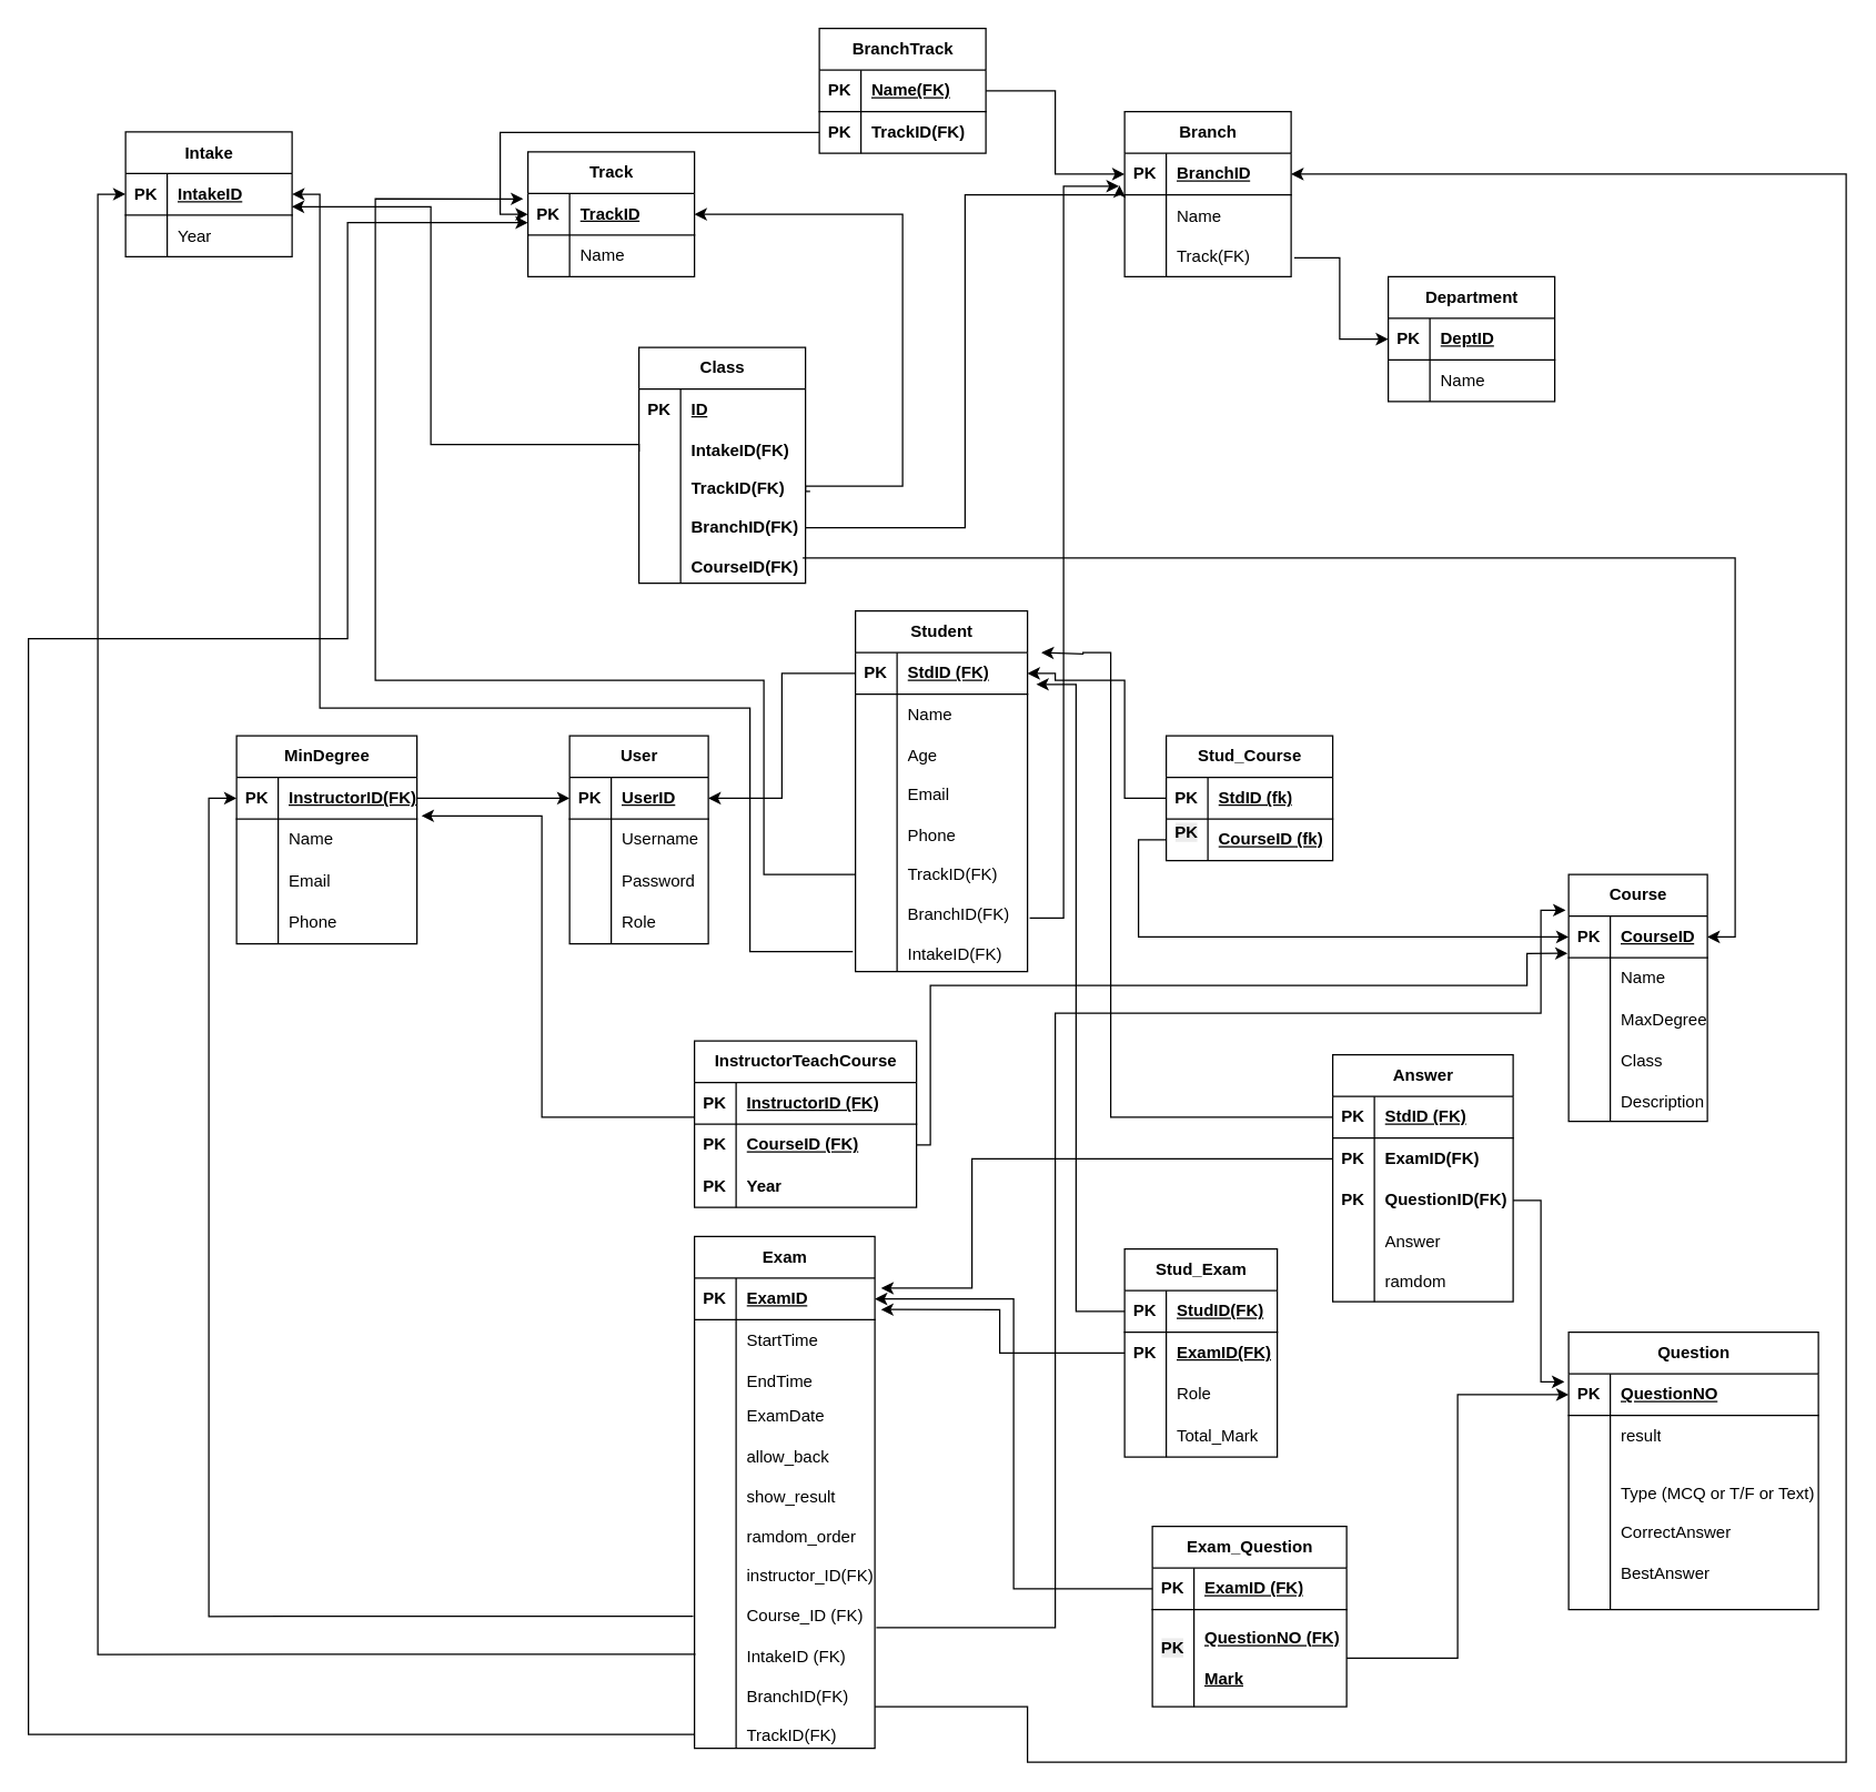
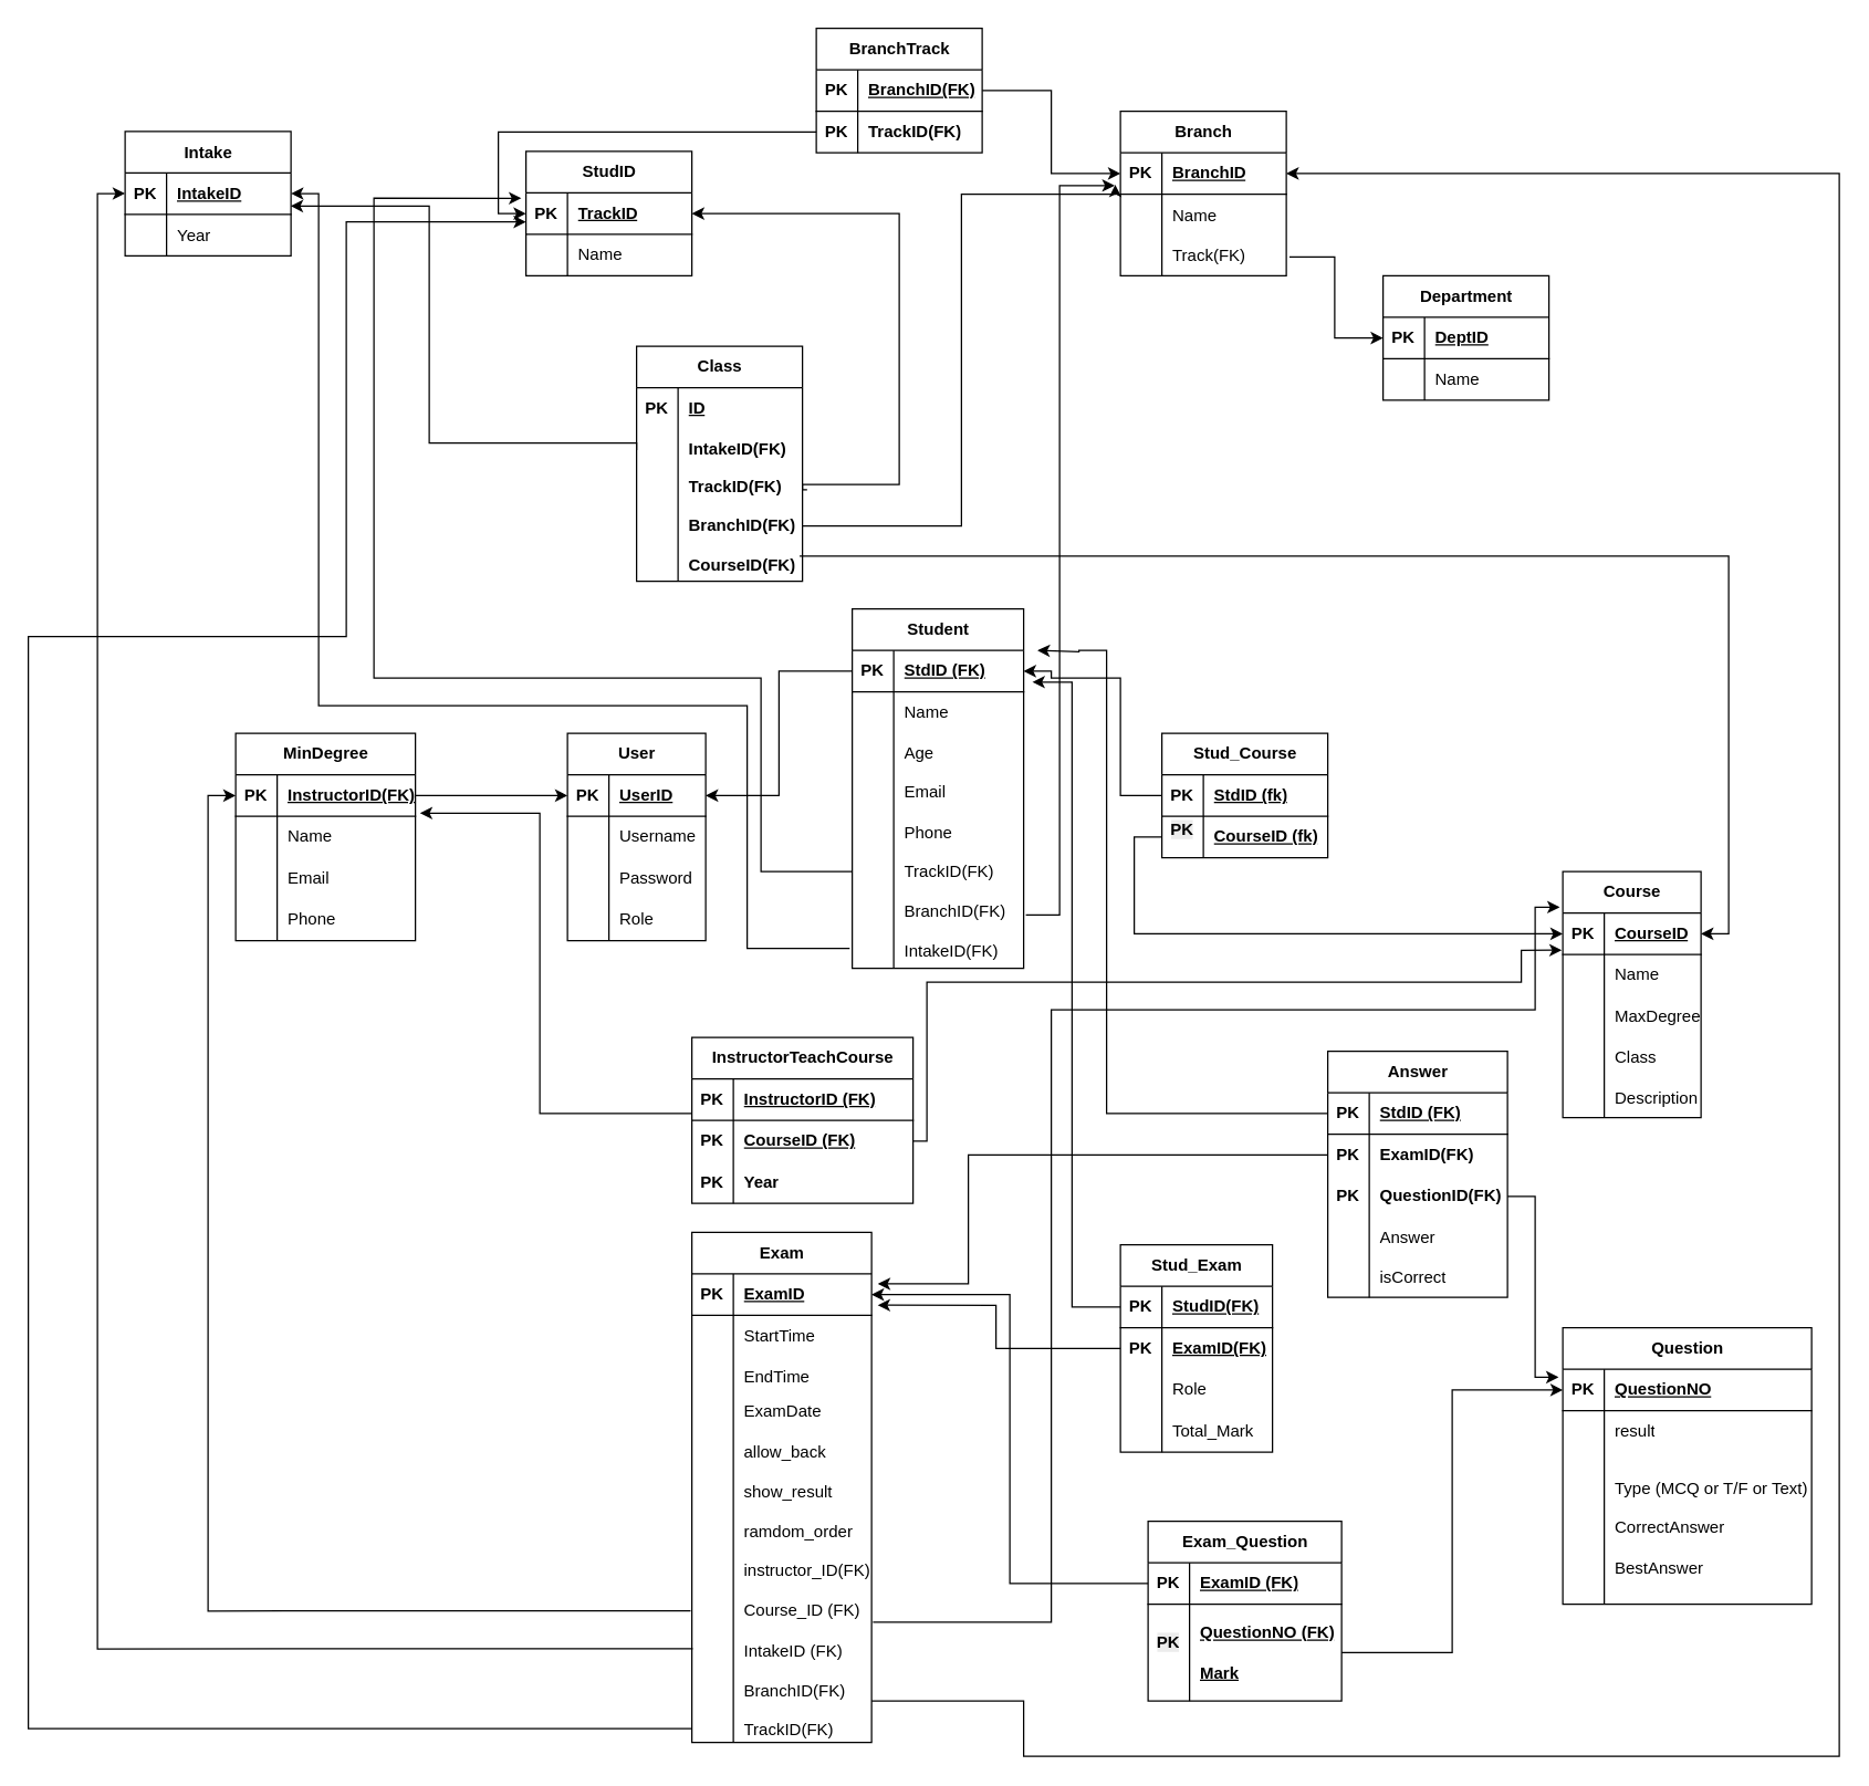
- <mxCell id="173" value="Name(FK)" style="shape=partialRectangle;connectable=0;fillColor=none;top=0;left=0;bottom=0;right=0;align=left;spacingLeft=6;fontStyle=5;overflow=hidden;whiteSpace=wrap;html=1;" parent="171" vertex="1"><mxGeometry x="30" width="90" height="30" as="geometry"><mxRectangle width="90" height="30" as="alternateBounds" /></mxGeometry></mxCell>
+ <mxCell id="173" value="BranchID(FK)" style="shape=partialRectangle;connectable=0;fillColor=none;top=0;left=0;bottom=0;right=0;align=left;spacingLeft=6;fontStyle=5;overflow=hidden;whiteSpace=wrap;html=1;" parent="171" vertex="1"><mxGeometry x="30" width="90" height="30" as="geometry"><mxRectangle width="90" height="30" as="alternateBounds" /></mxGeometry></mxCell>
- <mxCell id="149" value="Track" style="shape=table;startSize=30;container=1;collapsible=1;childLayout=tableLayout;fixedRows=1;rowLines=0;fontStyle=1;align=center;resizeLast=1;html=1;" parent="1" vertex="1"><mxGeometry x="380" y="109" width="120" height="90" as="geometry" /></mxCell>
+ <mxCell id="149" value="StudID" style="shape=table;startSize=30;container=1;collapsible=1;childLayout=tableLayout;fixedRows=1;rowLines=0;fontStyle=1;align=center;resizeLast=1;html=1;" parent="1" vertex="1"><mxGeometry x="380" y="109" width="120" height="90" as="geometry" /></mxCell>
- <mxCell id="124" value="&lt;div&gt;Answer&lt;/div&gt;&lt;div&gt;&lt;br&gt;&lt;/div&gt;&lt;div&gt;ramdom&lt;/div&gt;" style="shape=partialRectangle;connectable=0;fillColor=none;top=0;left=0;bottom=0;right=0;align=left;spacingLeft=6;overflow=hidden;whiteSpace=wrap;html=1;" parent="122" vertex="1"><mxGeometry x="30" width="100" height="58" as="geometry"><mxRectangle width="100" height="58" as="alternateBounds" /></mxGeometry></mxCell>
+ <mxCell id="124" value="&lt;div&gt;Answer&lt;/div&gt;&lt;div&gt;&lt;br&gt;&lt;/div&gt;&lt;div&gt;isCorrect&lt;/div&gt;" style="shape=partialRectangle;connectable=0;fillColor=none;top=0;left=0;bottom=0;right=0;align=left;spacingLeft=6;overflow=hidden;whiteSpace=wrap;html=1;" parent="122" vertex="1"><mxGeometry x="30" width="100" height="58" as="geometry"><mxRectangle width="100" height="58" as="alternateBounds" /></mxGeometry></mxCell>
